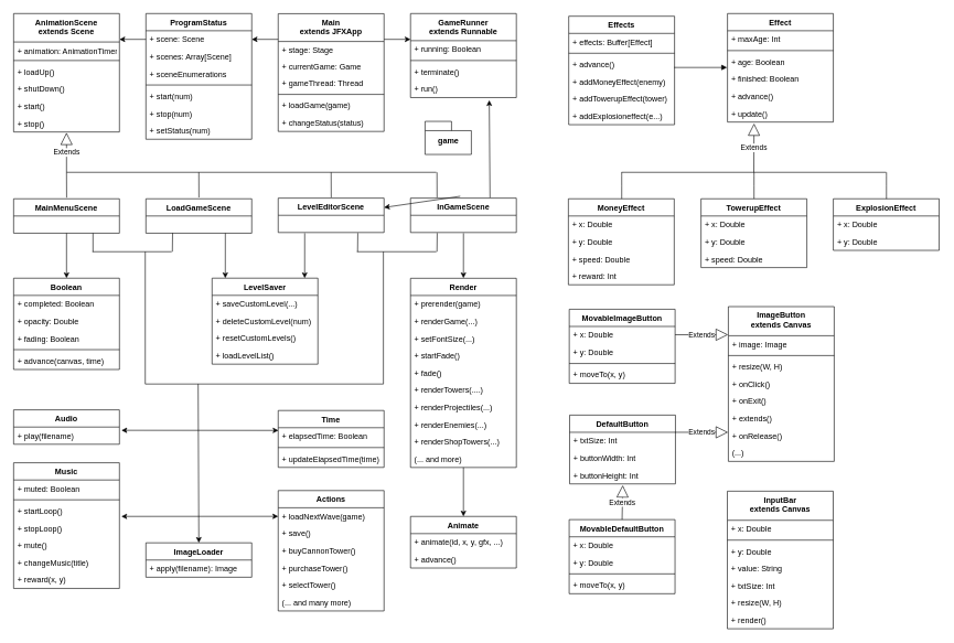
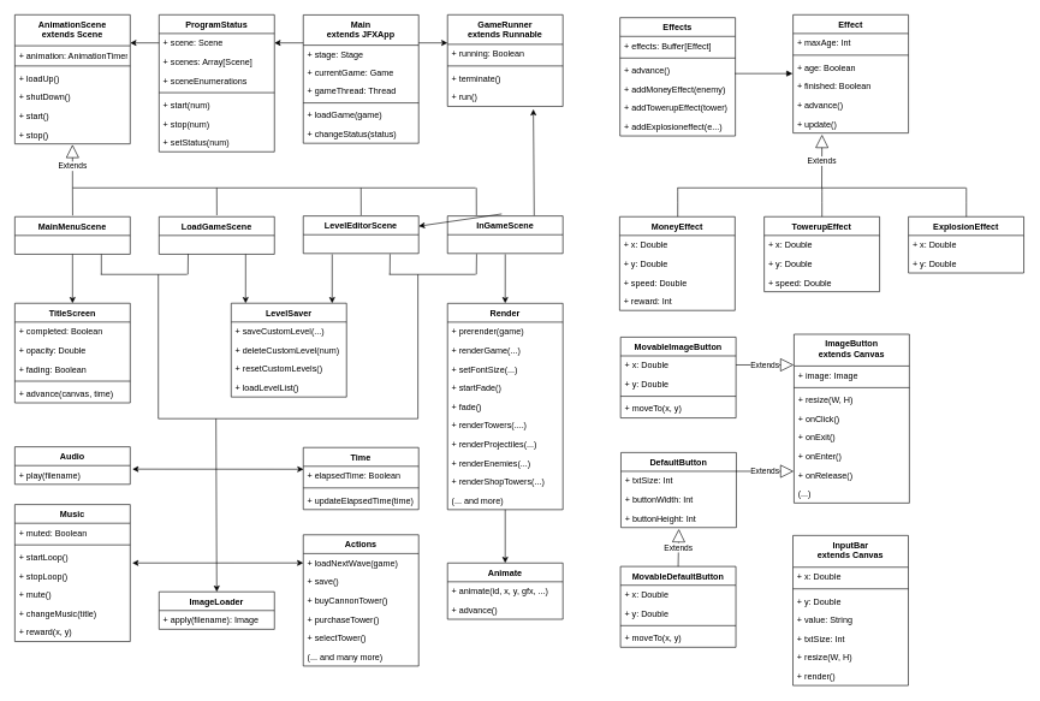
- <mxCell id="174" value="game" style="shape=folder;fontStyle=1;spacingTop=10;tabWidth=40;tabHeight=14;tabPosition=left;html=1;" vertex="1" parent="1"><mxGeometry x="642" y="183" width="70" height="50" as="geometry" /></mxCell>
- <mxCell id="137" value="Boolean" style="swimlane;fontStyle=1;align=center;verticalAlign=top;childLayout=stackLayout;horizontal=1;startSize=26;horizontalStack=0;resizeParent=1;resizeParentMax=0;resizeLast=0;collapsible=1;marginBottom=0;" parent="1" vertex="1"><mxGeometry x="20" y="420.059" width="160" height="138" as="geometry" /></mxCell>
+ <mxCell id="137" value="TitleScreen" style="swimlane;fontStyle=1;align=center;verticalAlign=top;childLayout=stackLayout;horizontal=1;startSize=26;horizontalStack=0;resizeParent=1;resizeParentMax=0;resizeLast=0;collapsible=1;marginBottom=0;" parent="1" vertex="1"><mxGeometry x="20" y="420.059" width="160" height="138" as="geometry" /></mxCell>
- <mxCell id="27" value="+ extends()" style="text;strokeColor=none;fillColor=none;align=left;verticalAlign=top;spacingLeft=4;spacingRight=4;overflow=hidden;rotatable=0;points=[[0,0.5],[1,0.5]];portConstraint=eastwest;" parent="21" vertex="1"><mxGeometry y="156" width="160" height="26" as="geometry" /></mxCell>
+ <mxCell id="27" value="+ onEnter()" style="text;strokeColor=none;fillColor=none;align=left;verticalAlign=top;spacingLeft=4;spacingRight=4;overflow=hidden;rotatable=0;points=[[0,0.5],[1,0.5]];portConstraint=eastwest;" parent="21" vertex="1"><mxGeometry y="156" width="160" height="26" as="geometry" /></mxCell>
